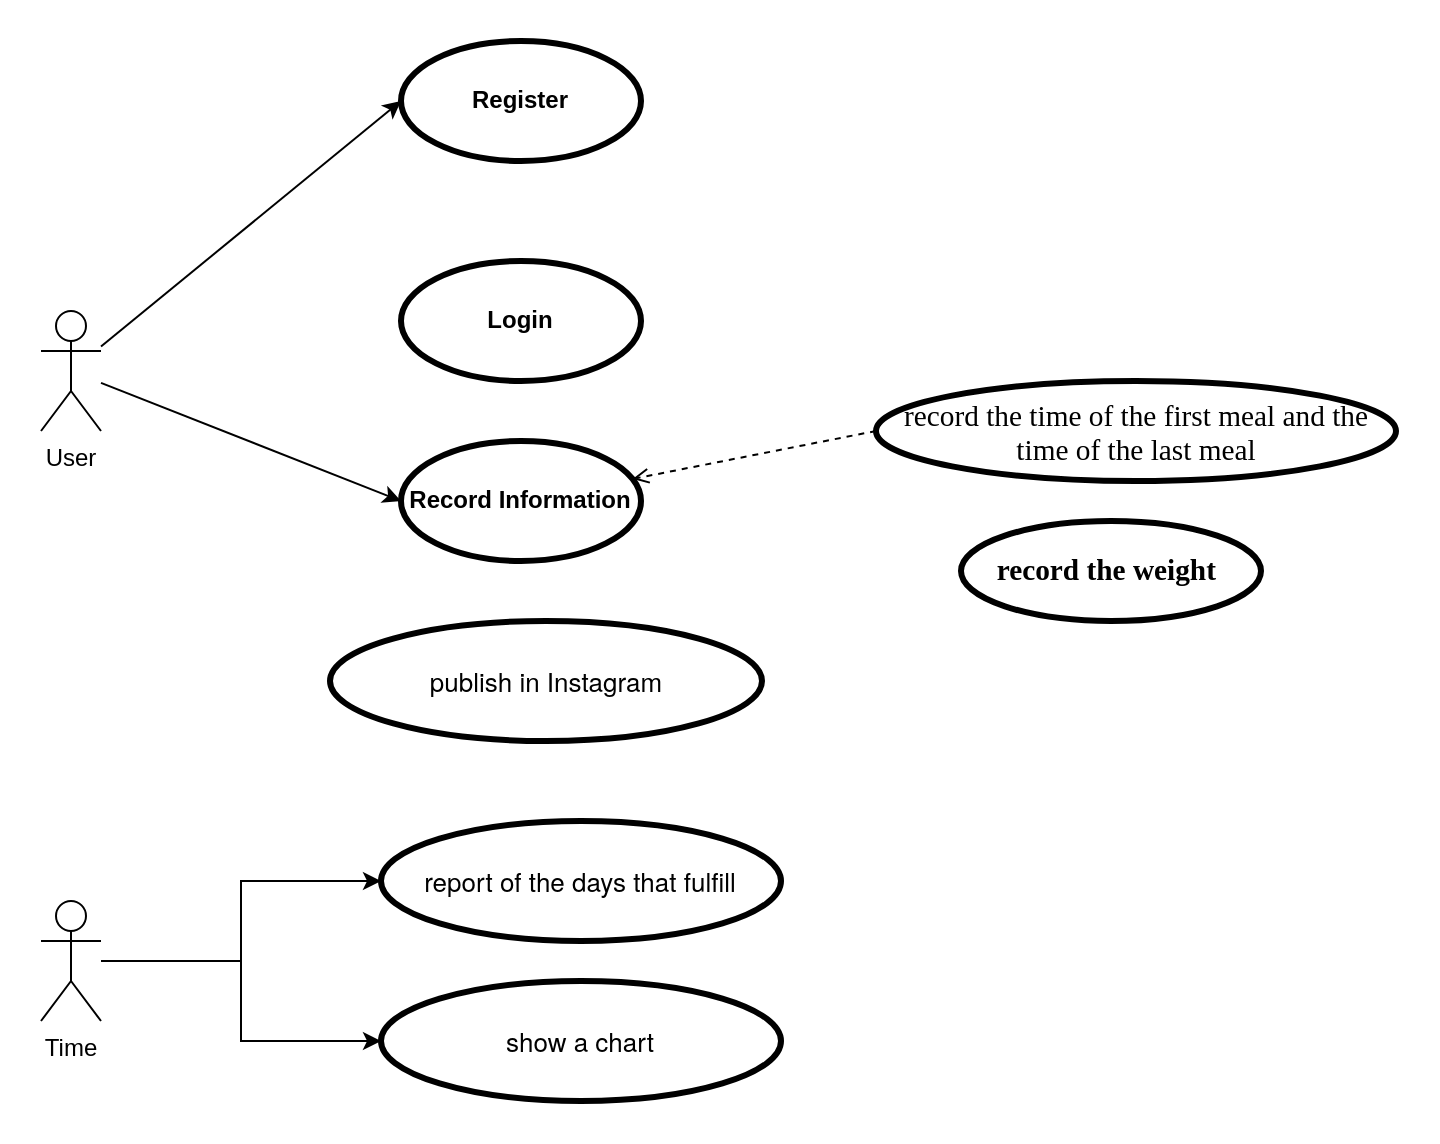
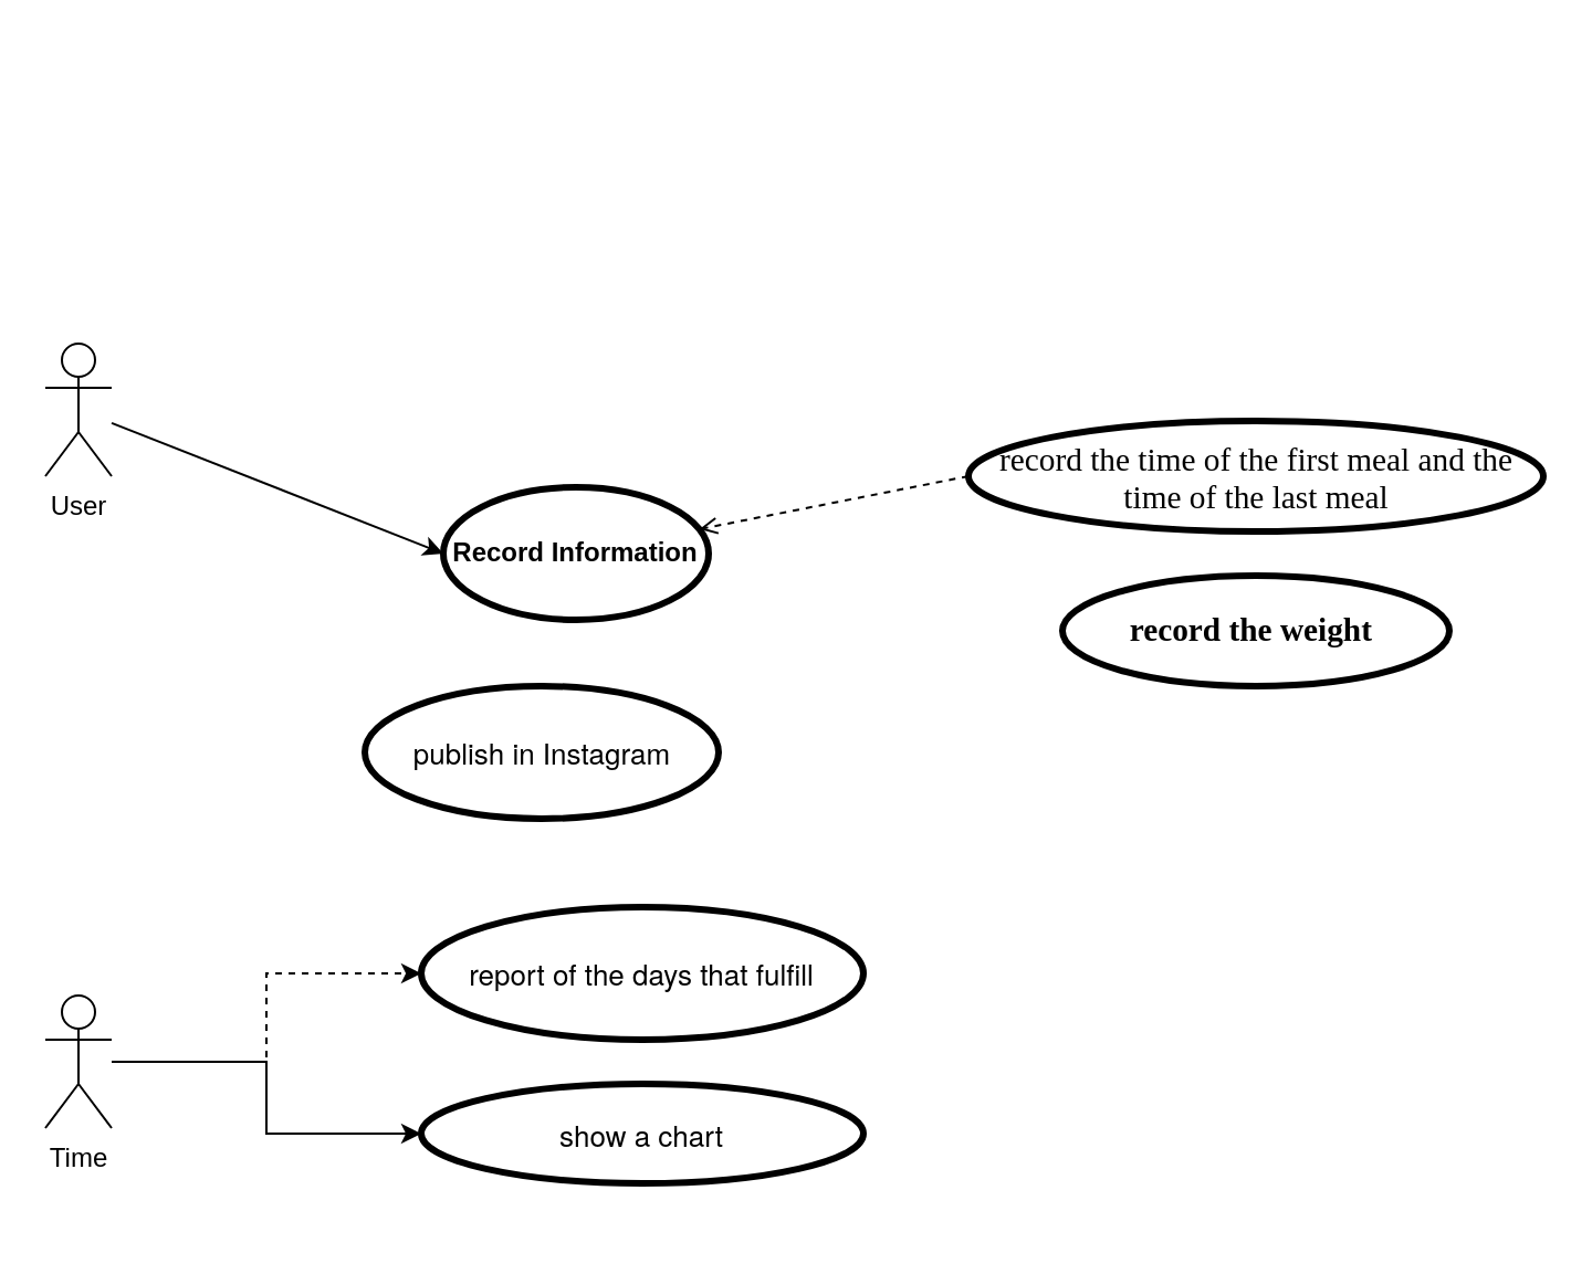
- <mxCell id="8" value="Register" style="shape=ellipse;html=1;strokeWidth=3;fontStyle=1;whiteSpace=wrap;align=center;perimeter=ellipsePerimeter;" vertex="1" parent="1"><mxGeometry x="200" y="20" width="120" height="60" as="geometry" /></mxCell>
- <mxCell id="2" style="edgeStyle=none;rounded=0;orthogonalLoop=1;jettySize=auto;html=1;entryX=0;entryY=0.5;entryDx=0;entryDy=0;" edge="1" parent="1" source="4" target="8"><mxGeometry relative="1" as="geometry" /></mxCell>
- <mxCell id="15" value="Login" style="shape=ellipse;html=1;strokeWidth=3;fontStyle=1;whiteSpace=wrap;align=center;perimeter=ellipsePerimeter;" vertex="1" parent="1"><mxGeometry x="200" y="130" width="120" height="60" as="geometry" /></mxCell>
- <mxCell id="14" value="&lt;br&gt;  &lt;br&gt; &lt;br&gt;&lt;span style=&quot;font-family: TimesNewRomanPSMT; font-size: 11pt; background-color: initial;&quot;&gt;&lt;br&gt;&lt;br&gt;&lt;br&gt;record the weight&amp;nbsp;&lt;/span&gt;&lt;br&gt;&lt;div title=&quot;Page 1&quot; class=&quot;page&quot;&gt;&lt;div class=&quot;layoutArea&quot;&gt;&lt;div class=&quot;column&quot;&gt;&lt;ol style=&quot;list-style-type: none&quot;&gt;&lt;li&gt;&lt;br&gt;      &lt;/li&gt;&lt;br&gt;     &lt;/ol&gt;&lt;br&gt;    &lt;/div&gt;&lt;br&gt;   &lt;/div&gt;&lt;br&gt;  &lt;/div&gt;" style="shape=ellipse;html=1;strokeWidth=3;fontStyle=1;whiteSpace=wrap;align=center;perimeter=ellipsePerimeter;" vertex="1" parent="1"><mxGeometry x="480" y="260" width="150" height="50" as="geometry" /></mxCell>
+ <mxCell id="14" value="&lt;br&gt;  &lt;br&gt; &lt;br&gt;&lt;span style=&quot;font-family: TimesNewRomanPSMT; font-size: 11pt; background-color: initial;&quot;&gt;&lt;br&gt;&lt;br&gt;&lt;br&gt;record the weight&amp;nbsp;&lt;/span&gt;&lt;br&gt;&lt;div title=&quot;Page 1&quot; class=&quot;page&quot;&gt;&lt;div class=&quot;layoutArea&quot;&gt;&lt;div class=&quot;column&quot;&gt;&lt;ol style=&quot;list-style-type: none&quot;&gt;&lt;li&gt;&lt;br&gt;      &lt;/li&gt;&lt;br&gt;     &lt;/ol&gt;&lt;br&gt;    &lt;/div&gt;&lt;br&gt;   &lt;/div&gt;&lt;br&gt;  &lt;/div&gt;" style="shape=ellipse;html=1;strokeWidth=3;fontStyle=1;whiteSpace=wrap;align=center;perimeter=ellipsePerimeter;" vertex="1" parent="1"><mxGeometry x="480" y="260" width="175" height="50" as="geometry" /></mxCell>
- <mxCell id="12" value="&lt;p style=&quot;margin: 0px; font-variant-numeric: normal; font-variant-east-asian: normal; font-weight: 400; font-stretch: normal; font-size: 13px; line-height: normal; font-family: &amp;quot;Helvetica Neue&amp;quot;; text-align: start;&quot; class=&quot;p1&quot;&gt;publish in Instagram&lt;/p&gt;" style="shape=ellipse;html=1;strokeWidth=3;fontStyle=1;whiteSpace=wrap;align=center;perimeter=ellipsePerimeter;" vertex="1" parent="1"><mxGeometry x="164.5" y="310" width="216" height="60" as="geometry" /></mxCell>
+ <mxCell id="12" value="&lt;p style=&quot;margin: 0px; font-variant-numeric: normal; font-variant-east-asian: normal; font-weight: 400; font-stretch: normal; font-size: 13px; line-height: normal; font-family: &amp;quot;Helvetica Neue&amp;quot;; text-align: start;&quot; class=&quot;p1&quot;&gt;publish in Instagram&lt;/p&gt;" style="shape=ellipse;html=1;strokeWidth=3;fontStyle=1;whiteSpace=wrap;align=center;perimeter=ellipsePerimeter;" vertex="1" parent="1"><mxGeometry x="164.5" y="310" width="160" height="60" as="geometry" /></mxCell>
- <mxCell id="5" value="" style="edgeStyle=orthogonalEdgeStyle;rounded=0;orthogonalLoop=1;jettySize=auto;html=1;" edge="1" parent="1" source="7" target="11"><mxGeometry relative="1" as="geometry" /></mxCell>
+ <mxCell id="5" value="" style="edgeStyle=orthogonalEdgeStyle;rounded=0;orthogonalLoop=1;jettySize=auto;html=1;dashed=1;" edge="1" parent="1" source="7" target="11"><mxGeometry relative="1" as="geometry" /></mxCell>
- <mxCell id="13" value="&lt;p style=&quot;margin: 0px; font-variant-numeric: normal; font-variant-east-asian: normal; font-weight: 400; font-stretch: normal; font-size: 13px; line-height: normal; font-family: &amp;quot;Helvetica Neue&amp;quot;; text-align: start;&quot; class=&quot;p1&quot;&gt;show a chart&lt;/p&gt;" style="shape=ellipse;html=1;strokeWidth=3;fontStyle=1;whiteSpace=wrap;align=center;perimeter=ellipsePerimeter;" vertex="1" parent="1"><mxGeometry x="190" y="490" width="200" height="60" as="geometry" /></mxCell>
+ <mxCell id="13" value="&lt;p style=&quot;margin: 0px; font-variant-numeric: normal; font-variant-east-asian: normal; font-weight: 400; font-stretch: normal; font-size: 13px; line-height: normal; font-family: &amp;quot;Helvetica Neue&amp;quot;; text-align: start;&quot; class=&quot;p1&quot;&gt;show a chart&lt;/p&gt;" style="shape=ellipse;html=1;strokeWidth=3;fontStyle=1;whiteSpace=wrap;align=center;perimeter=ellipsePerimeter;" vertex="1" parent="1"><mxGeometry x="190" y="490" width="200" height="45" as="geometry" /></mxCell>
